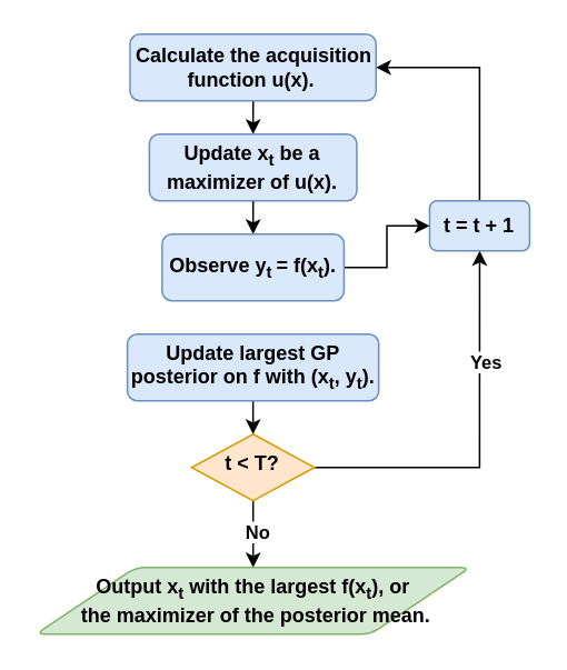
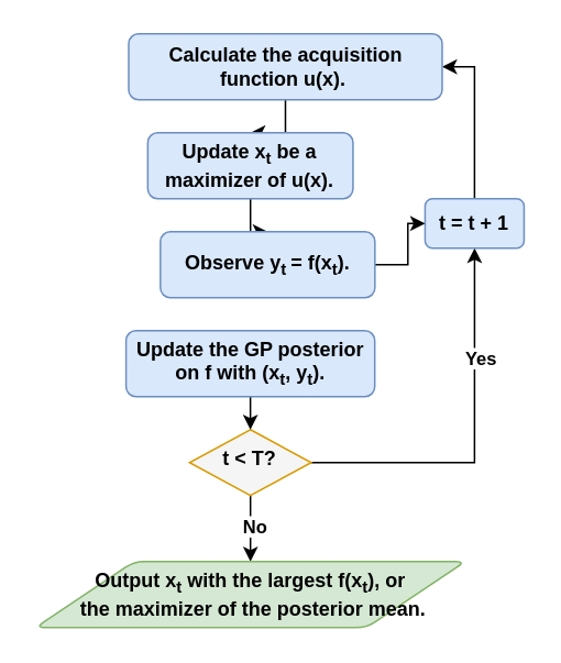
- <mxCell id="12" value="&lt;b&gt;Calculate the acquisition function u(x).&amp;nbsp;&lt;/b&gt;" style="rounded=1;whiteSpace=wrap;html=1;fontSize=12;glass=0;strokeWidth=1;shadow=0;fillColor=#dae8fc;strokeColor=#6c8ebf;" parent="1" vertex="1"><mxGeometry x="77.5" y="20" width="147.5" height="40" as="geometry" /></mxCell>
+ <mxCell id="12" value="&lt;b&gt;Calculate the acquisition function u(x).&amp;nbsp;&lt;/b&gt;" style="rounded=1;whiteSpace=wrap;html=1;fontSize=12;glass=0;strokeWidth=1;shadow=0;fillColor=#dae8fc;strokeColor=#6c8ebf;" parent="1" vertex="1"><mxGeometry x="77.5" y="20" width="190" height="40" as="geometry" /></mxCell>
- <mxCell id="16" value="&lt;b&gt;Observe y&lt;sub&gt;t&amp;nbsp;&lt;/sub&gt;= f(x&lt;sub&gt;t&lt;/sub&gt;).&lt;/b&gt;" style="rounded=1;whiteSpace=wrap;html=1;fillColor=#dae8fc;strokeColor=#6c8ebf;" parent="1" vertex="1"><mxGeometry x="96.73" y="140" width="109.07" height="40" as="geometry" /></mxCell>
+ <mxCell id="16" value="&lt;b&gt;Observe y&lt;sub&gt;t&amp;nbsp;&lt;/sub&gt;= f(x&lt;sub&gt;t&lt;/sub&gt;).&lt;/b&gt;" style="rounded=1;whiteSpace=wrap;html=1;fillColor=#dae8fc;strokeColor=#6c8ebf;" parent="1" vertex="1"><mxGeometry x="96.73" y="140" width="130" height="40" as="geometry" /></mxCell>
- <mxCell id="8" value="&lt;b&gt;Update largest GP posterior on f with (x&lt;sub&gt;t&lt;/sub&gt;, y&lt;sub&gt;t&lt;/sub&gt;).&lt;/b&gt;" style="rounded=1;whiteSpace=wrap;html=1;fontSize=12;glass=0;strokeWidth=1;shadow=0;fillColor=#dae8fc;strokeColor=#6c8ebf;" parent="1" vertex="1"><mxGeometry x="75.9" y="200" width="150.73" height="40" as="geometry" /></mxCell>
+ <mxCell id="8" value="&lt;b&gt;Update the GP posterior on f with (x&lt;sub&gt;t&lt;/sub&gt;, y&lt;sub&gt;t&lt;/sub&gt;).&lt;/b&gt;" style="rounded=1;whiteSpace=wrap;html=1;fontSize=12;glass=0;strokeWidth=1;shadow=0;fillColor=#dae8fc;strokeColor=#6c8ebf;" parent="1" vertex="1"><mxGeometry x="75.9" y="200" width="150.73" height="40" as="geometry" /></mxCell>
- <mxCell id="6" value="&lt;b&gt;t &amp;lt; T?&lt;/b&gt;" style="rhombus;whiteSpace=wrap;html=1;shadow=0;fontFamily=Helvetica;fontSize=12;align=center;strokeWidth=1;spacing=6;spacingTop=-4;fillColor=#ffe6cc;strokeColor=#d79b00;" parent="1" vertex="1"><mxGeometry x="114.39" y="260" width="73.75" height="40" as="geometry" /></mxCell>
+ <mxCell id="6" value="&lt;b&gt;t &amp;lt; T?&lt;/b&gt;" style="rhombus;whiteSpace=wrap;html=1;shadow=0;fontFamily=Helvetica;fontSize=12;align=center;strokeWidth=1;spacing=6;spacingTop=-4;fillColor=#f5f5f5;strokeColor=#d79b00;" parent="1" vertex="1"><mxGeometry x="114.39" y="260" width="73.75" height="40" as="geometry" /></mxCell>
